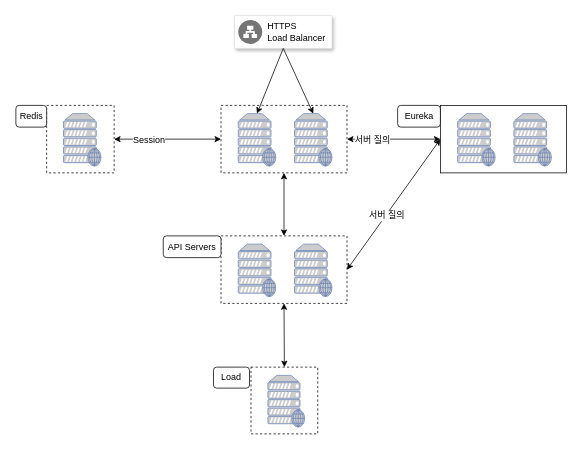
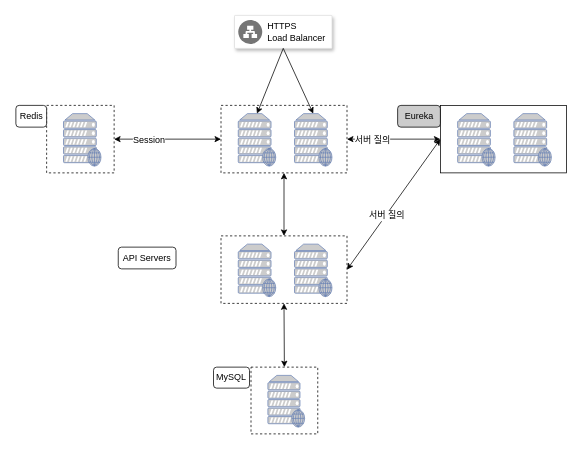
- <mxCell id="11" value="Eureka" style="rounded=1;whiteSpace=wrap;html=1;" vertex="1" parent="1"><mxGeometry x="529.5" y="140" width="57" height="29" as="geometry" /></mxCell>
+ <mxCell id="11" value="Eureka" style="rounded=1;whiteSpace=wrap;html=1;fillColor=#cccccc;" vertex="1" parent="1"><mxGeometry x="529.5" y="140" width="57" height="29" as="geometry" /></mxCell>
- <mxCell id="17" value="API Servers" style="rounded=1;whiteSpace=wrap;html=1;" vertex="1" parent="1"><mxGeometry x="217" y="314" width="77" height="29" as="geometry" /></mxCell>
+ <mxCell id="17" value="API Servers" style="rounded=1;whiteSpace=wrap;html=1;" vertex="1" parent="1"><mxGeometry x="157" y="329" width="77" height="29" as="geometry" /></mxCell>
- <mxCell id="27" value="Load" style="rounded=1;whiteSpace=wrap;html=1;" vertex="1" parent="1"><mxGeometry x="284" y="489" width="48" height="28" as="geometry" /></mxCell>
+ <mxCell id="27" value="MySQL" style="rounded=1;whiteSpace=wrap;html=1;" vertex="1" parent="1"><mxGeometry x="284" y="489" width="48" height="28" as="geometry" /></mxCell>
